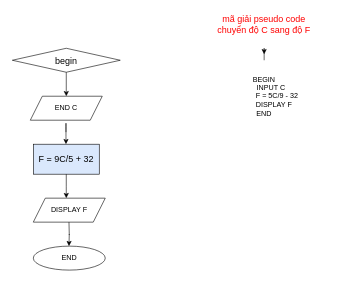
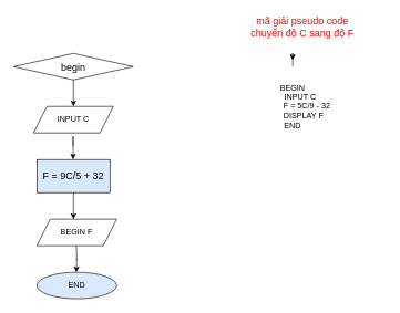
- <mxCell id="2" value="&lt;font style=&quot;font-size: 15px&quot; color=&quot;#ff0000&quot;&gt;mã giải pseudo code &lt;br&gt;chuyển độ C sang độ F&lt;/font&gt;" style="text;html=1;strokeColor=none;fillColor=none;align=center;verticalAlign=middle;whiteSpace=wrap;rounded=0;" vertex="1" parent="1"><mxGeometry x="340" y="20" width="200" height="40" as="geometry" /></mxCell>
+ <mxCell id="2" value="&lt;font style=&quot;font-size: 15px&quot; color=&quot;#ff0000&quot;&gt;mã giải pseudo code &lt;br&gt;chuyển độ C sang độ F&lt;/font&gt;" style="text;html=1;strokeColor=none;fillColor=none;align=center;verticalAlign=middle;whiteSpace=wrap;rounded=0;" vertex="1" parent="1"><mxGeometry x="355" y="20" width="200" height="40" as="geometry" /></mxCell>
- <mxCell id="5" value="END C" style="shape=parallelogram;perimeter=parallelogramPerimeter;whiteSpace=wrap;html=1;fixedSize=1;" vertex="1" parent="1"><mxGeometry x="50" y="160" width="120" height="40" as="geometry" /></mxCell>
+ <mxCell id="5" value="INPUT C" style="shape=parallelogram;perimeter=parallelogramPerimeter;whiteSpace=wrap;html=1;fixedSize=1;" vertex="1" parent="1"><mxGeometry x="50" y="160" width="120" height="40" as="geometry" /></mxCell>
- <mxCell id="11" value="&lt;span&gt;DISPLAY F&lt;/span&gt;" style="shape=parallelogram;perimeter=parallelogramPerimeter;whiteSpace=wrap;html=1;fixedSize=1;" vertex="1" parent="1"><mxGeometry x="55" y="330" width="120" height="40" as="geometry" /></mxCell>
+ <mxCell id="11" value="&lt;span&gt;BEGIN F&lt;/span&gt;" style="shape=parallelogram;perimeter=parallelogramPerimeter;whiteSpace=wrap;html=1;fixedSize=1;" vertex="1" parent="1"><mxGeometry x="55" y="330" width="120" height="40" as="geometry" /></mxCell>
- <mxCell id="8" value="END" style="ellipse;whiteSpace=wrap;html=1;" vertex="1" parent="1"><mxGeometry x="55" y="410" width="120" height="40" as="geometry" /></mxCell>
+ <mxCell id="8" value="END" style="ellipse;whiteSpace=wrap;html=1;fillColor=#dae8fc;" vertex="1" parent="1"><mxGeometry x="55" y="410" width="120" height="40" as="geometry" /></mxCell>
